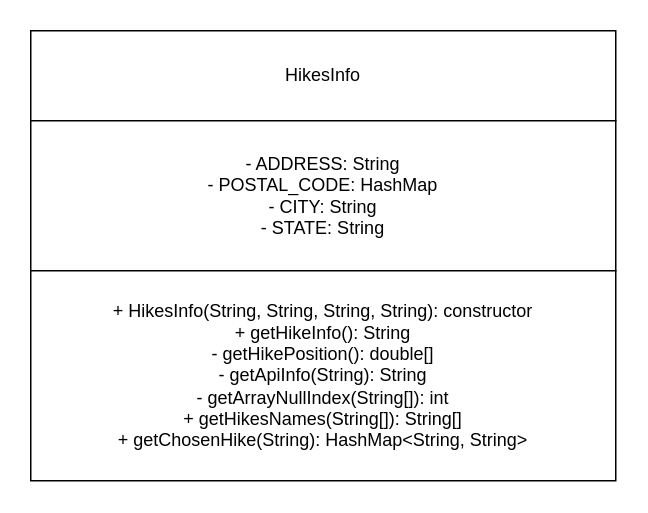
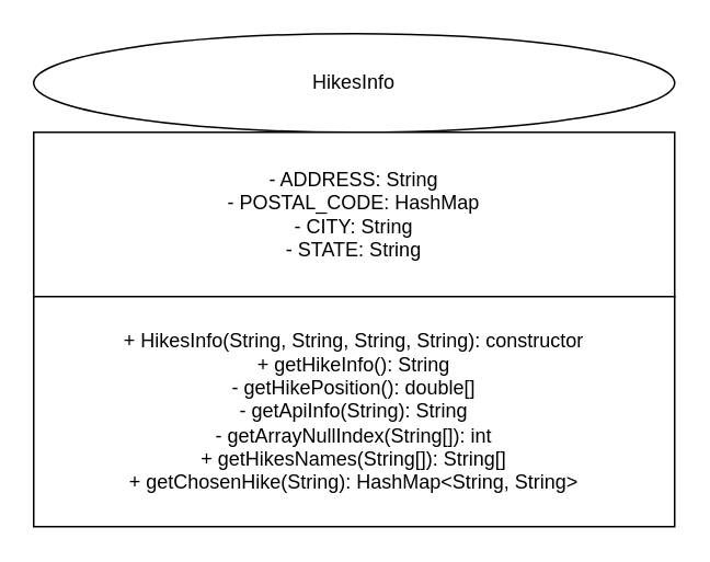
- <mxCell id="2" value="HikesInfo" style="rounded=0;whiteSpace=wrap;html=1;" vertex="1" parent="1"><mxGeometry x="20" y="20" width="390" height="60" as="geometry" /></mxCell>
+ <mxCell id="2" value="HikesInfo" style="ellipse;whiteSpace=wrap;html=1;" vertex="1" parent="1"><mxGeometry x="20" y="20" width="390" height="60" as="geometry" /></mxCell>
